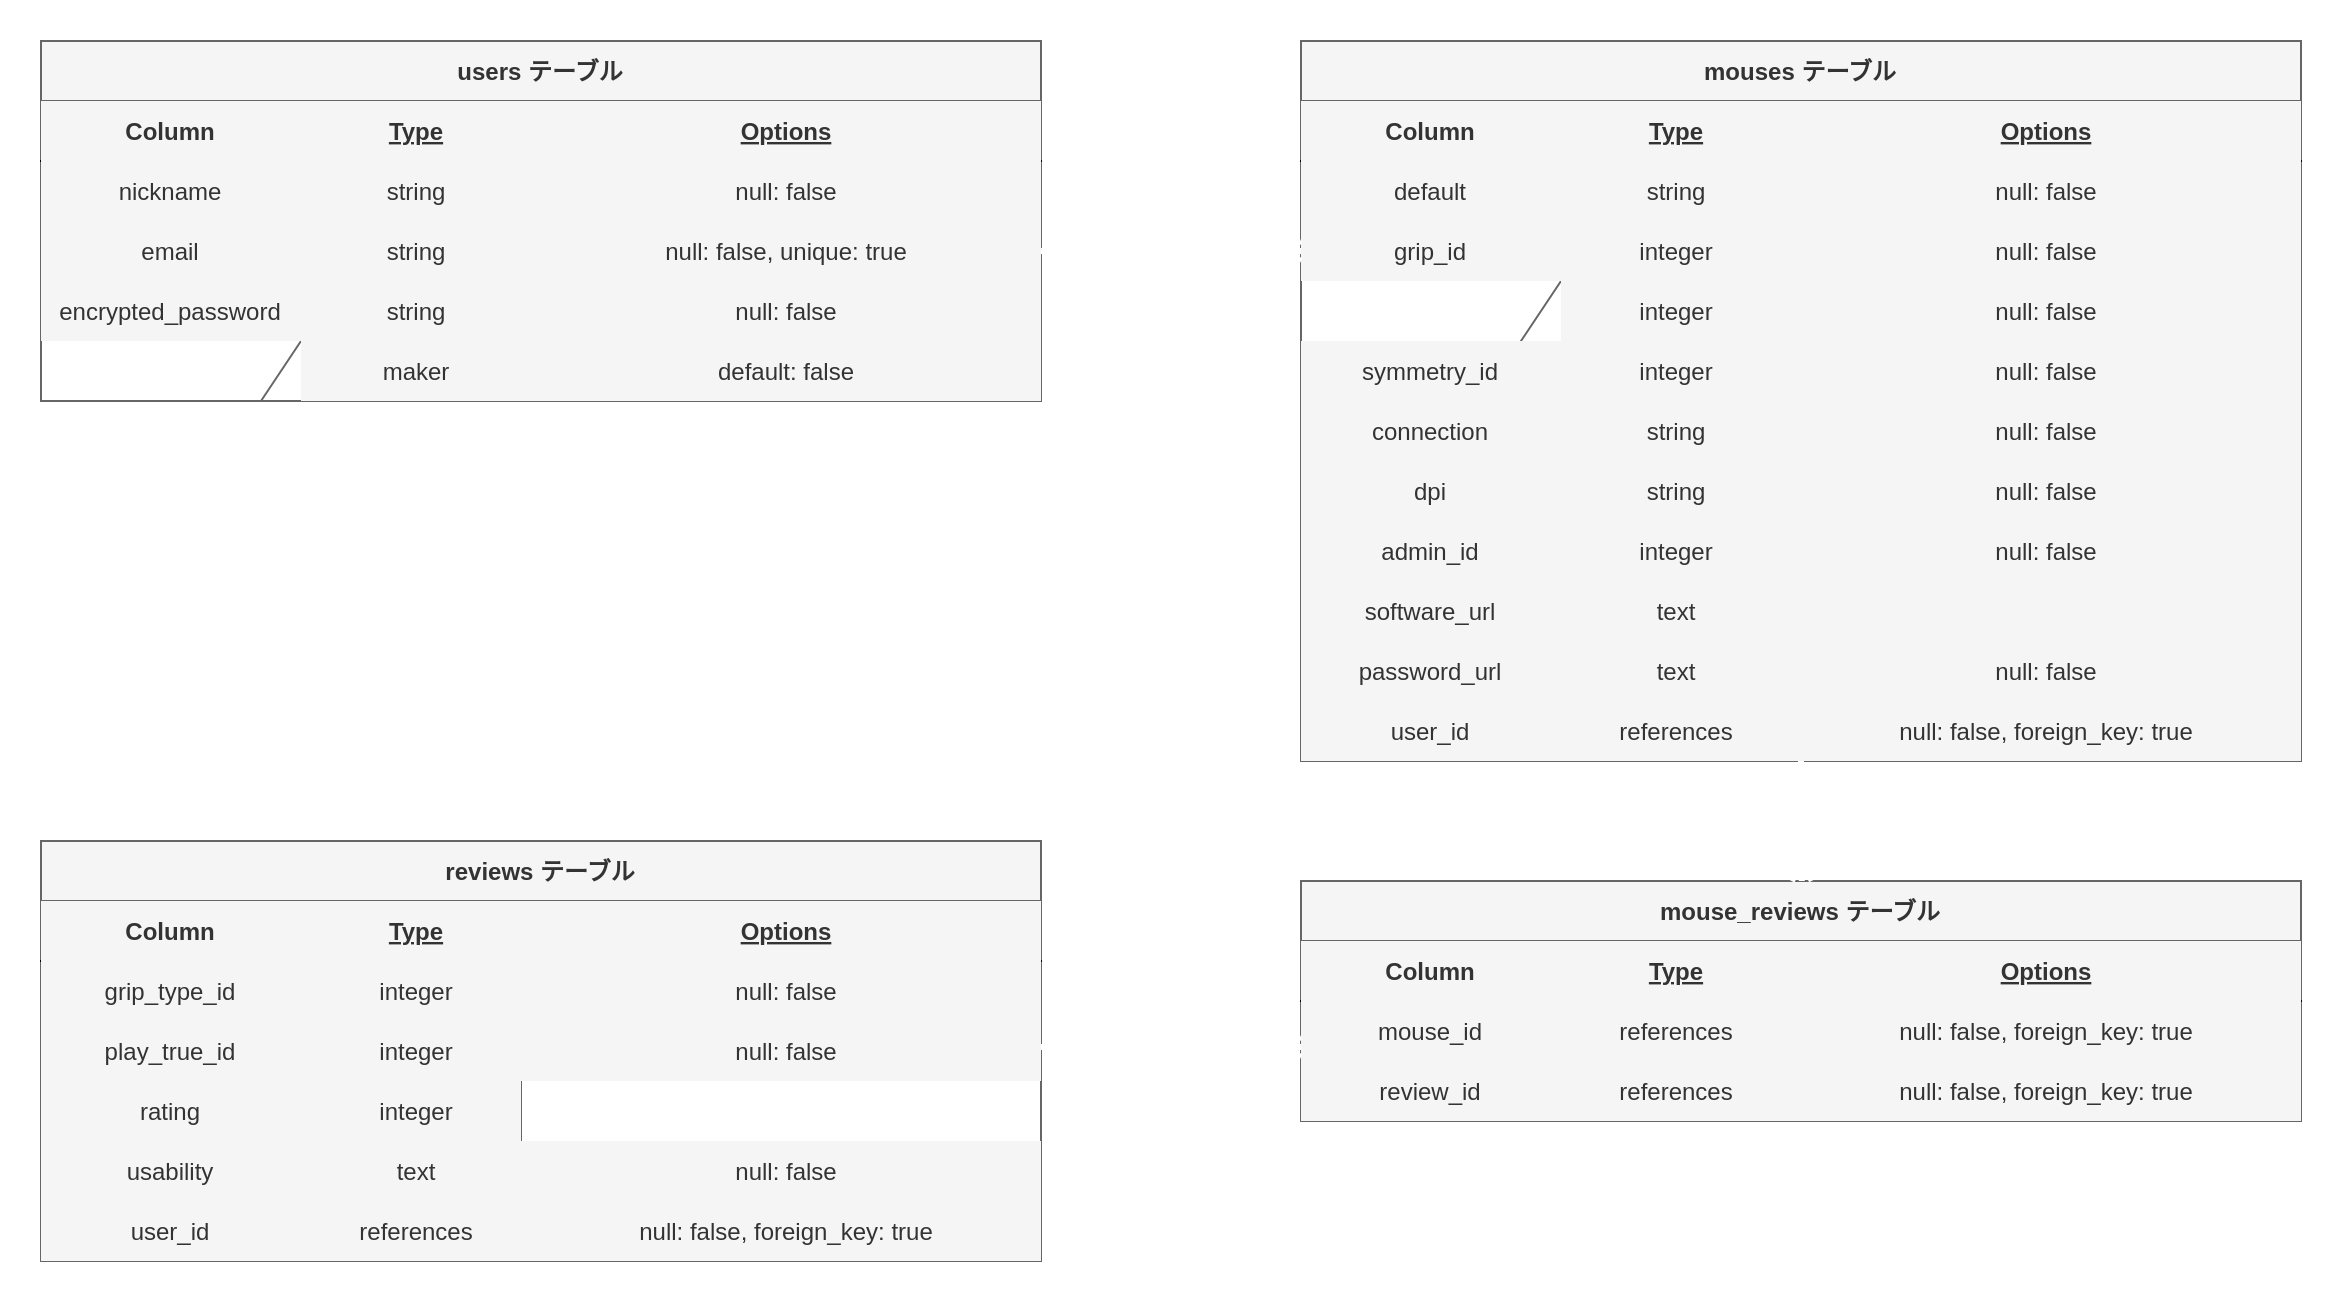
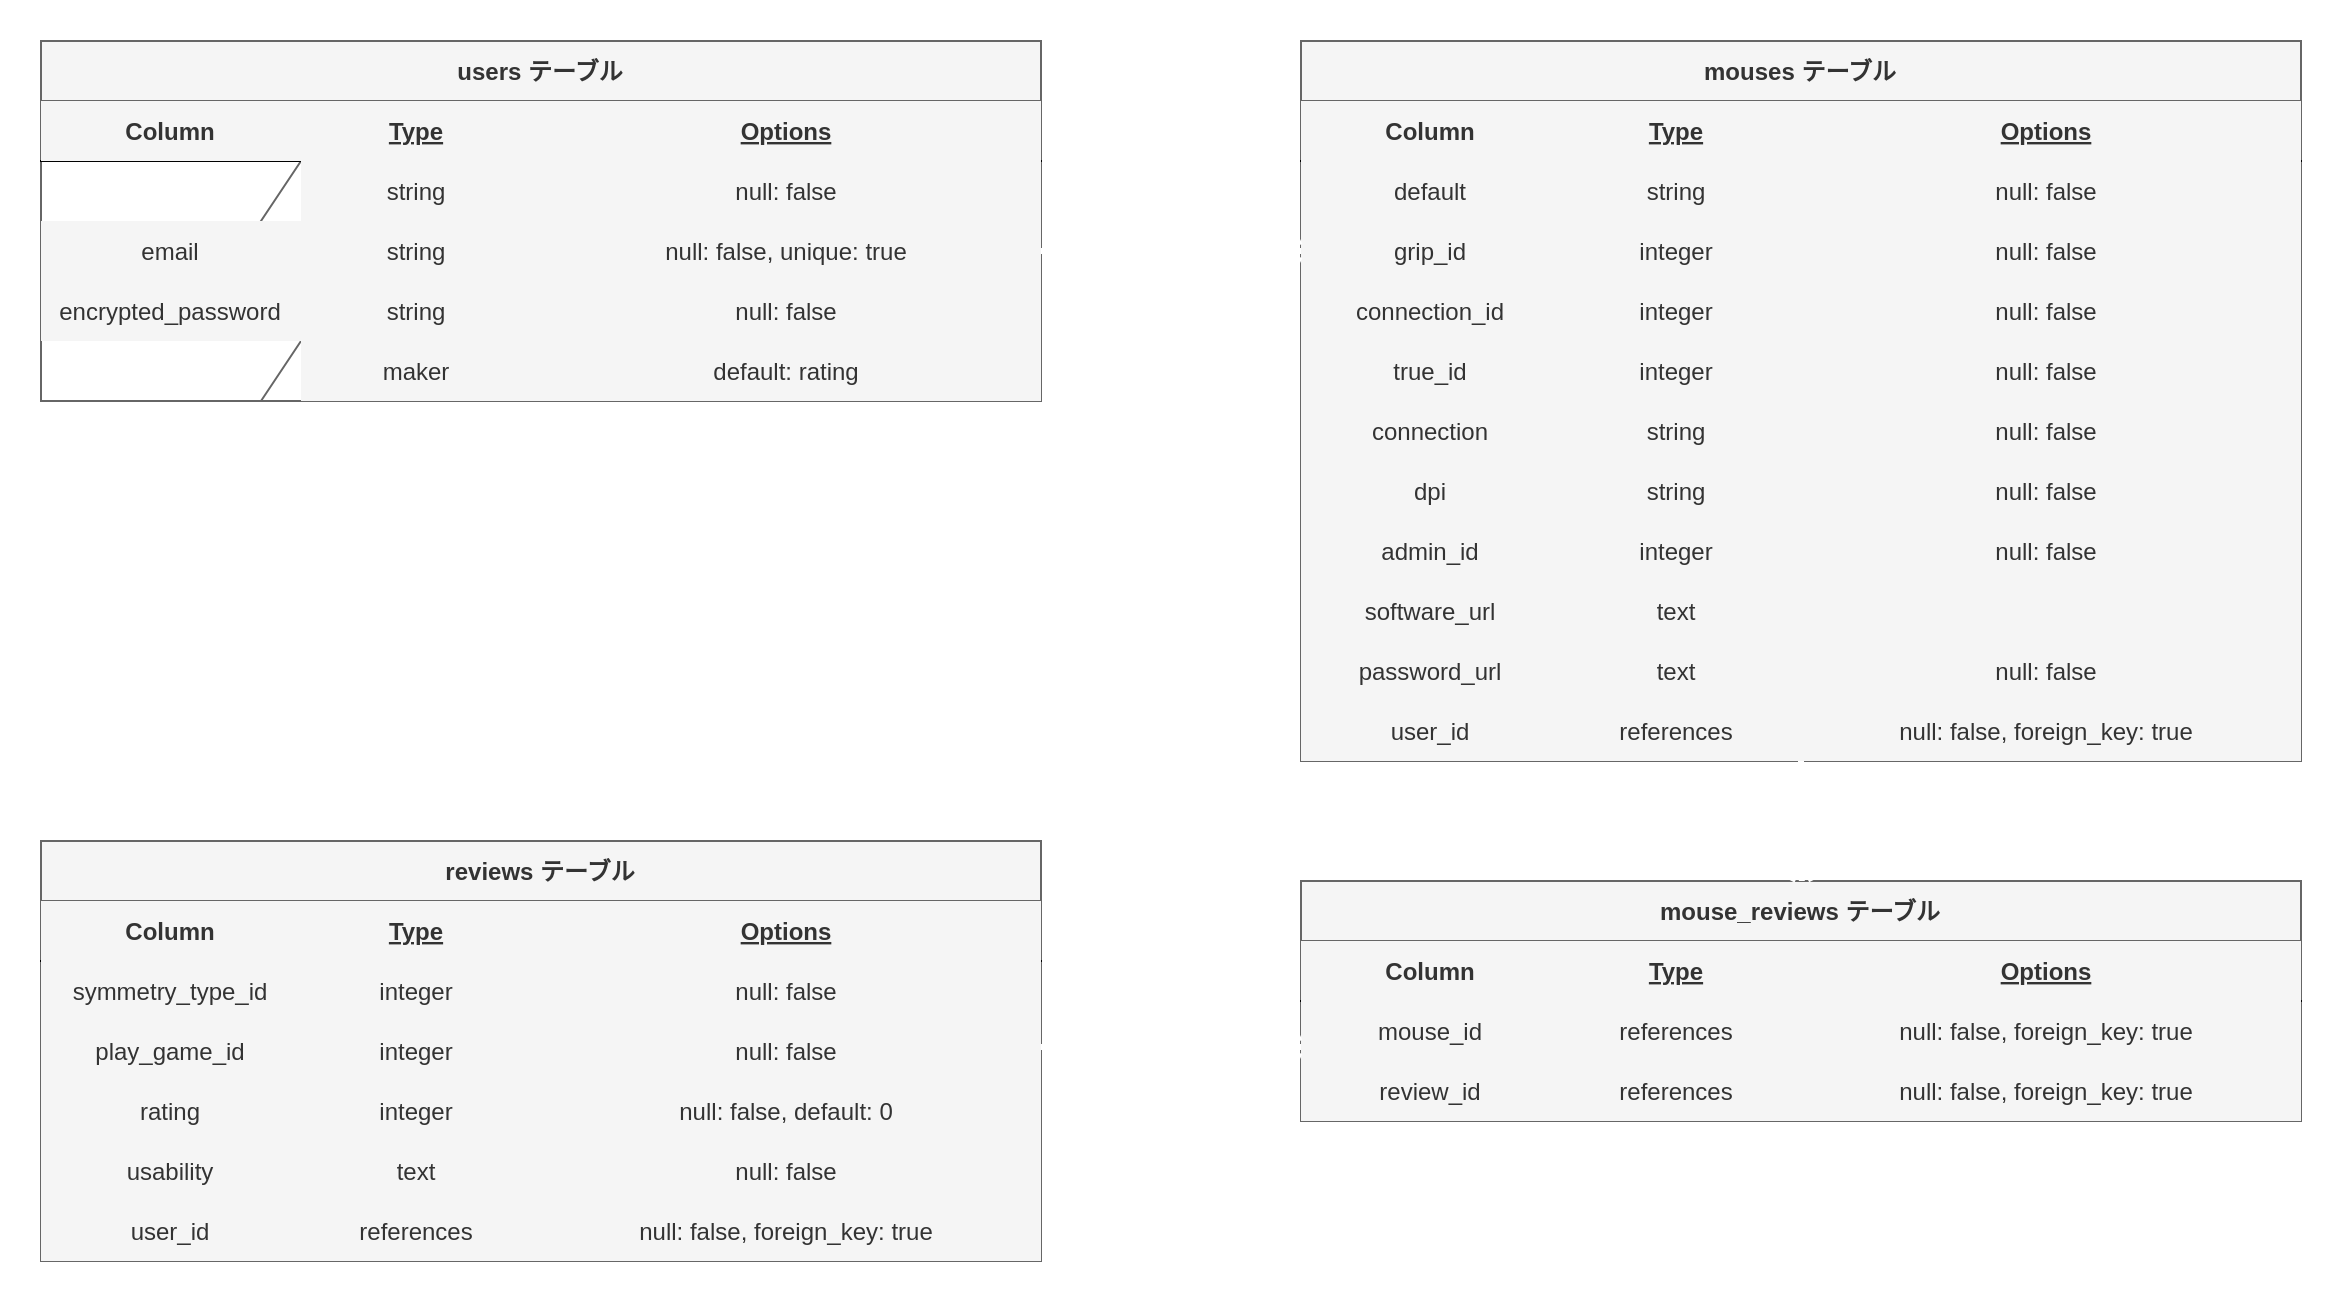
- <mxCell id="53" value="nickname" style="shape=partialRectangle;connectable=0;fillColor=#f5f5f5;top=0;left=0;bottom=0;right=0;editable=1;overflow=hidden;align=center;fontColor=#333333;strokeColor=#666666;" parent="52" vertex="1"><mxGeometry width="130" height="30" as="geometry"><mxRectangle width="130" height="30" as="alternateBounds" /></mxGeometry></mxCell>
+ <mxCell id="16" value="connection_id" style="shape=partialRectangle;connectable=0;fillColor=#f5f5f5;top=0;left=0;bottom=0;right=0;editable=1;overflow=hidden;align=center;fontColor=#333333;strokeColor=#666666;" parent="15" vertex="1"><mxGeometry width="130" height="30" as="geometry"><mxRectangle width="130" height="30" as="alternateBounds" /></mxGeometry></mxCell>
- <mxCell id="66" value="default: false" style="shape=partialRectangle;connectable=0;fillColor=#f5f5f5;top=0;left=0;bottom=0;right=0;align=center;spacingLeft=6;overflow=hidden;fontColor=#333333;strokeColor=#666666;" parent="64" vertex="1"><mxGeometry x="240" width="260" height="30" as="geometry"><mxRectangle width="260" height="30" as="alternateBounds" /></mxGeometry></mxCell>
+ <mxCell id="66" value="default: rating" style="shape=partialRectangle;connectable=0;fillColor=#f5f5f5;top=0;left=0;bottom=0;right=0;align=center;spacingLeft=6;overflow=hidden;fontColor=#333333;strokeColor=#666666;" parent="64" vertex="1"><mxGeometry x="240" width="260" height="30" as="geometry"><mxRectangle width="260" height="30" as="alternateBounds" /></mxGeometry></mxCell>
- <mxCell id="20" value="symmetry_id" style="shape=partialRectangle;connectable=0;fillColor=#f5f5f5;top=0;left=0;bottom=0;right=0;editable=1;overflow=hidden;align=center;fontColor=#333333;strokeColor=#666666;" parent="19" vertex="1"><mxGeometry width="130" height="30" as="geometry"><mxRectangle width="130" height="30" as="alternateBounds" /></mxGeometry></mxCell>
+ <mxCell id="20" value="true_id" style="shape=partialRectangle;connectable=0;fillColor=#f5f5f5;top=0;left=0;bottom=0;right=0;editable=1;overflow=hidden;align=center;fontColor=#333333;strokeColor=#666666;" parent="19" vertex="1"><mxGeometry width="130" height="30" as="geometry"><mxRectangle width="130" height="30" as="alternateBounds" /></mxGeometry></mxCell>
- <mxCell id="75" value="grip_type_id" style="shape=partialRectangle;connectable=0;fillColor=#f5f5f5;top=0;left=0;bottom=0;right=0;editable=1;overflow=hidden;align=center;fontColor=#333333;strokeColor=#666666;" parent="74" vertex="1"><mxGeometry width="130" height="30" as="geometry"><mxRectangle width="130" height="30" as="alternateBounds" /></mxGeometry></mxCell>
+ <mxCell id="75" value="symmetry_type_id" style="shape=partialRectangle;connectable=0;fillColor=#f5f5f5;top=0;left=0;bottom=0;right=0;editable=1;overflow=hidden;align=center;fontColor=#333333;strokeColor=#666666;" parent="74" vertex="1"><mxGeometry width="130" height="30" as="geometry"><mxRectangle width="130" height="30" as="alternateBounds" /></mxGeometry></mxCell>
- <mxCell id="79" value="play_true_id" style="shape=partialRectangle;connectable=0;fillColor=#f5f5f5;top=0;left=0;bottom=0;right=0;editable=1;overflow=hidden;align=center;fontColor=#333333;strokeColor=#666666;" parent="78" vertex="1"><mxGeometry width="130" height="30" as="geometry"><mxRectangle width="130" height="30" as="alternateBounds" /></mxGeometry></mxCell>
+ <mxCell id="79" value="play_game_id" style="shape=partialRectangle;connectable=0;fillColor=#f5f5f5;top=0;left=0;bottom=0;right=0;editable=1;overflow=hidden;align=center;fontColor=#333333;strokeColor=#666666;" parent="78" vertex="1"><mxGeometry width="130" height="30" as="geometry"><mxRectangle width="130" height="30" as="alternateBounds" /></mxGeometry></mxCell>
+ <mxCell id="85" value="null: false, default: 0" style="shape=partialRectangle;connectable=0;fillColor=#f5f5f5;top=0;left=0;bottom=0;right=0;align=center;spacingLeft=6;overflow=hidden;fontColor=#333333;strokeColor=#666666;" parent="82" vertex="1"><mxGeometry x="240" width="260" height="30" as="geometry"><mxRectangle width="260" height="30" as="alternateBounds" /></mxGeometry></mxCell>
